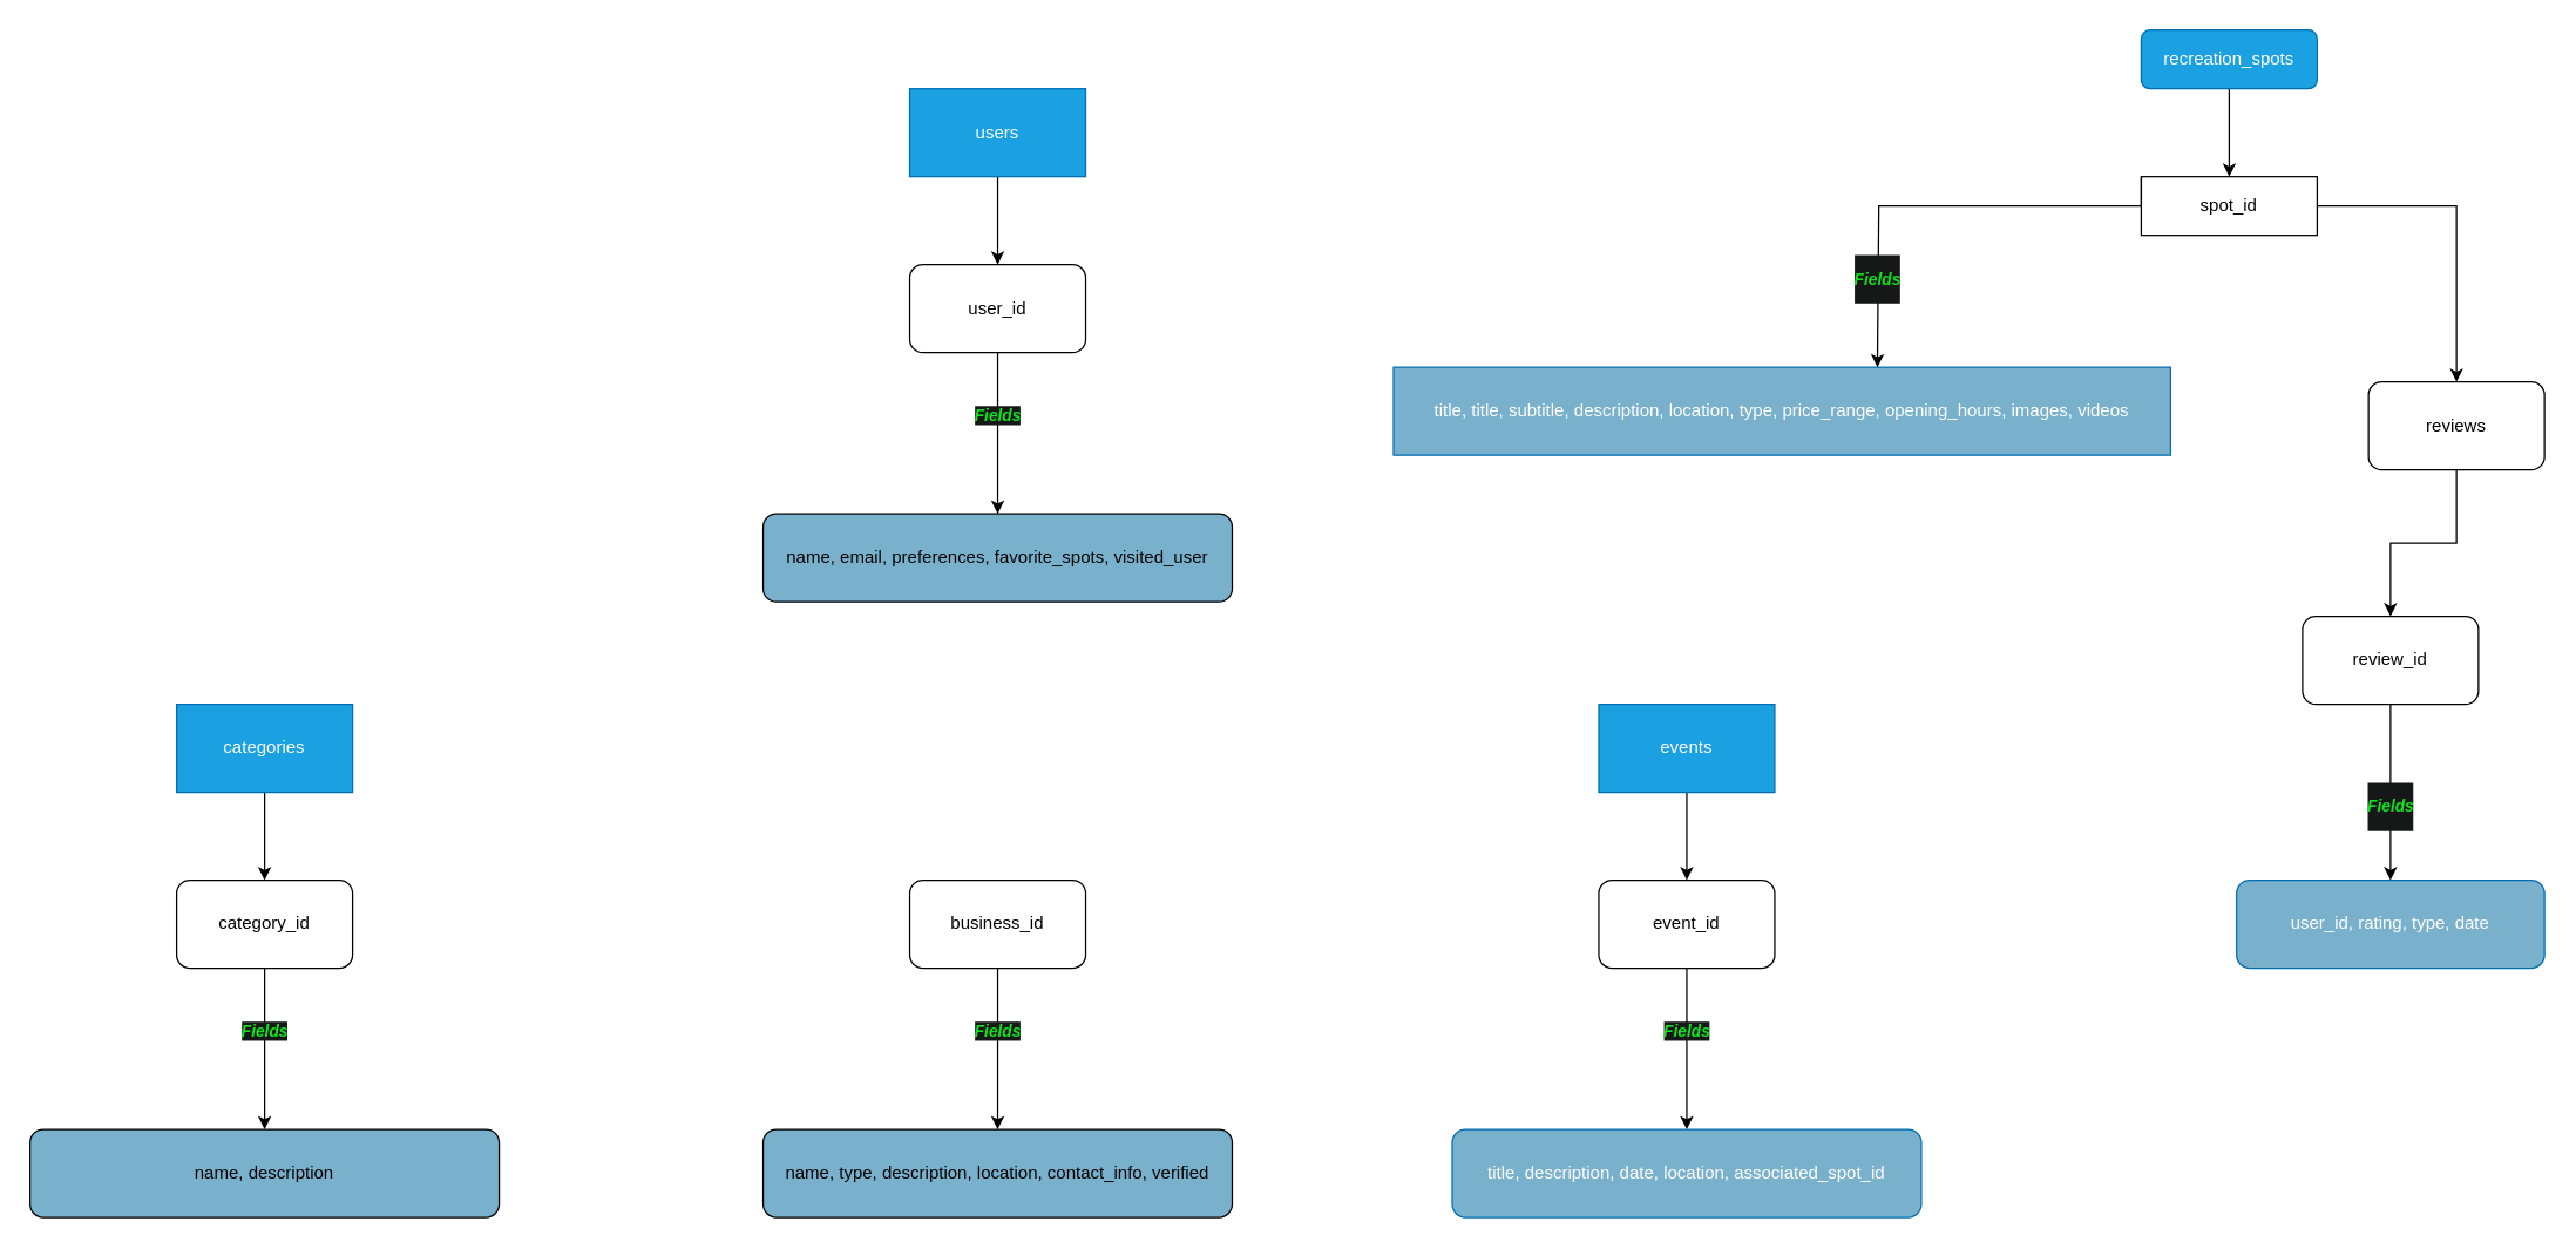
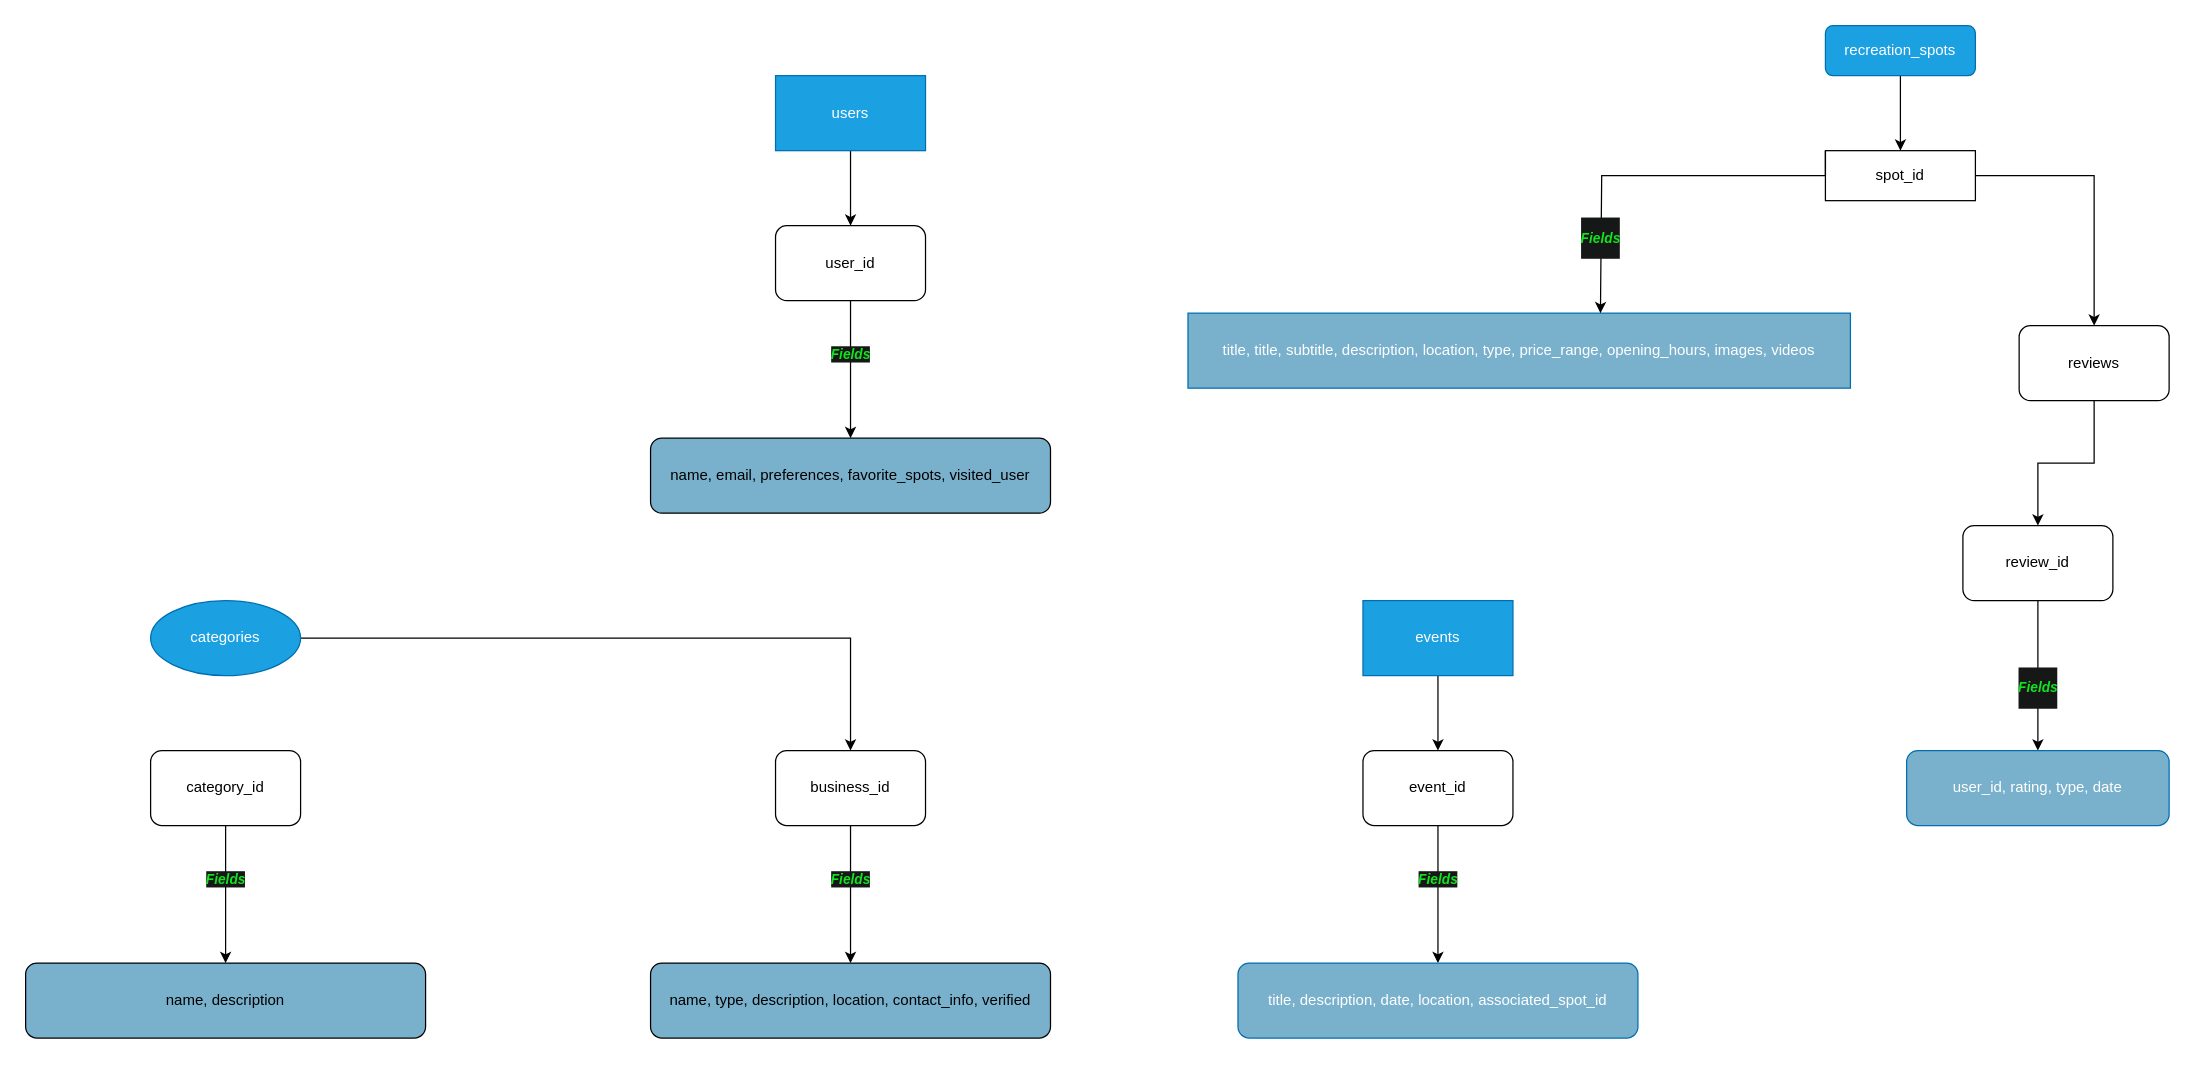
- <mxCell id="27" value="categories" style="rounded=0;whiteSpace=wrap;html=1;fillColor=#1ba1e2;fontColor=#ffffff;strokeColor=#006EAF;" vertex="1" parent="1"><mxGeometry x="120" y="480" width="120" height="60" as="geometry" /></mxCell>
+ <mxCell id="27" value="categories" style="ellipse;whiteSpace=wrap;html=1;fillColor=#1ba1e2;fontColor=#ffffff;strokeColor=#006EAF;" vertex="1" parent="1"><mxGeometry x="120" y="480" width="120" height="60" as="geometry" /></mxCell>
- <mxCell id="26" style="edgeStyle=orthogonalEdgeStyle;rounded=0;orthogonalLoop=1;jettySize=auto;html=1;entryX=0.5;entryY=0;entryDx=0;entryDy=0;" edge="1" parent="1" source="27" target="28"><mxGeometry relative="1" as="geometry" /></mxCell>
+ <mxCell id="26" style="edgeStyle=orthogonalEdgeStyle;rounded=0;orthogonalLoop=1;jettySize=auto;html=1;" edge="1" parent="1" source="27" target="18"><mxGeometry relative="1" as="geometry" /></mxCell>
